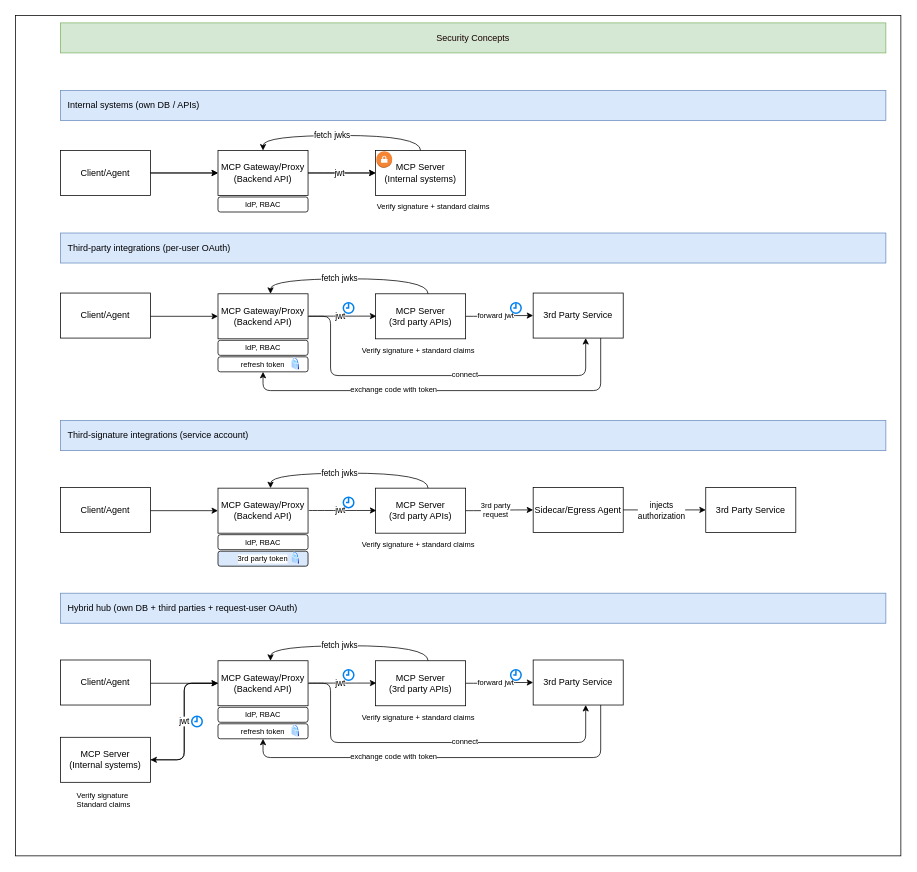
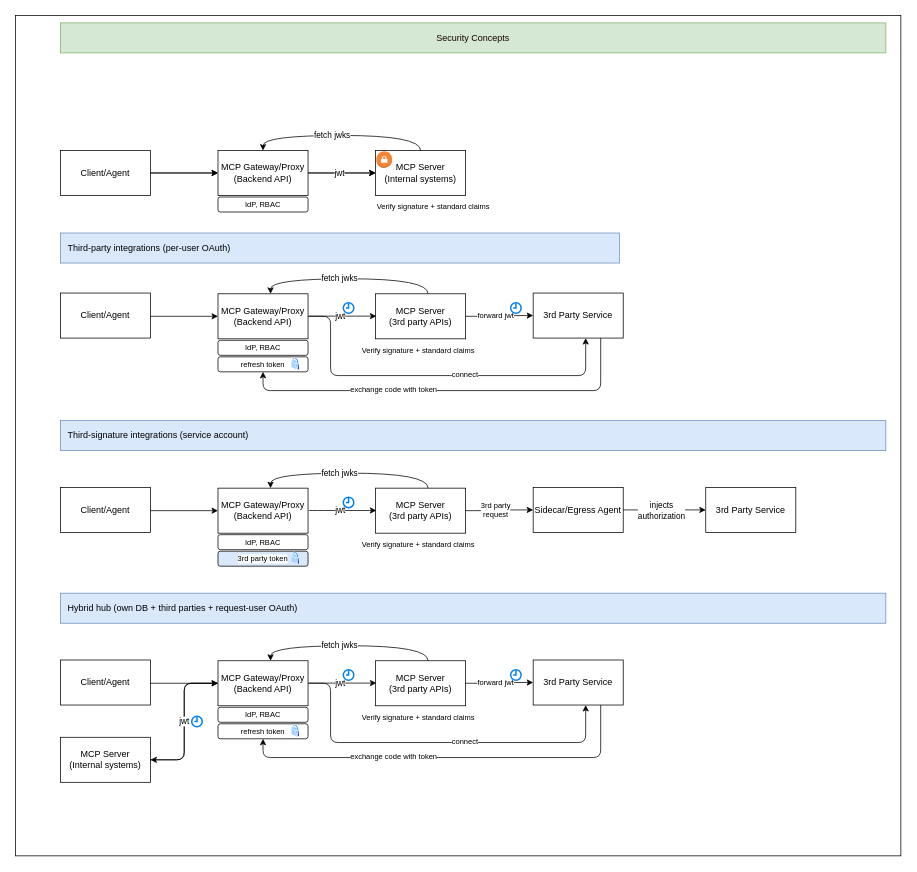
- <mxCell id="15" value="Internal systems (own DB / APIs)" style="text;html=1;fillColor=#dae8fc;align=left;verticalAlign=middle;whiteSpace=wrap;rounded=0;strokeColor=#6c8ebf;spacingLeft=8;fontColor=#000000;" parent="1" vertex="1"><mxGeometry x="80" y="120" width="1100" height="40" as="geometry" /></mxCell>
- <mxCell id="18" value="Third-party integrations (per-user OAuth)" style="text;html=1;fillColor=#dae8fc;align=left;verticalAlign=middle;whiteSpace=wrap;rounded=0;strokeColor=#6c8ebf;spacingLeft=8;fontColor=#000000;" parent="1" vertex="1"><mxGeometry x="80" y="310" width="1100" height="40" as="geometry" /></mxCell>
+ <mxCell id="18" value="Third-party integrations (per-user OAuth)" style="text;html=1;fillColor=#dae8fc;align=left;verticalAlign=middle;whiteSpace=wrap;rounded=0;strokeColor=#6c8ebf;spacingLeft=8;fontColor=#000000;" parent="1" vertex="1"><mxGeometry x="80" y="310" width="745" height="40" as="geometry" /></mxCell>
- <mxCell id="85" value="Verify signature&lt;br&gt;Standard claims" style="text;html=1;strokeColor=none;fillColor=none;align=left;verticalAlign=middle;whiteSpace=wrap;rounded=0;fontColor=#000000;fontSize=10;" parent="1" vertex="1"><mxGeometry x="100" y="1050" width="80" height="30" as="geometry" /></mxCell>
